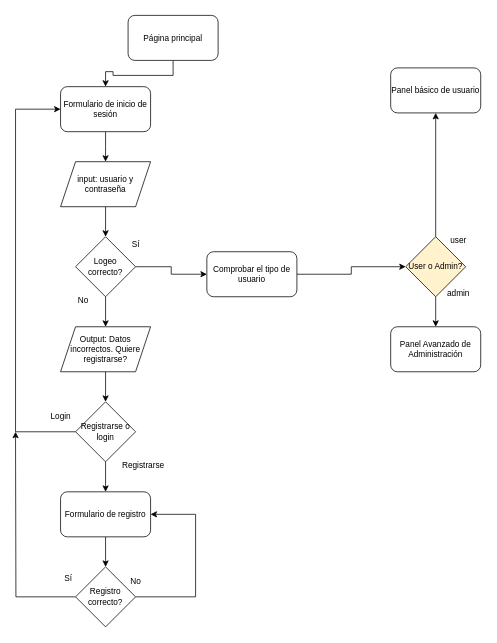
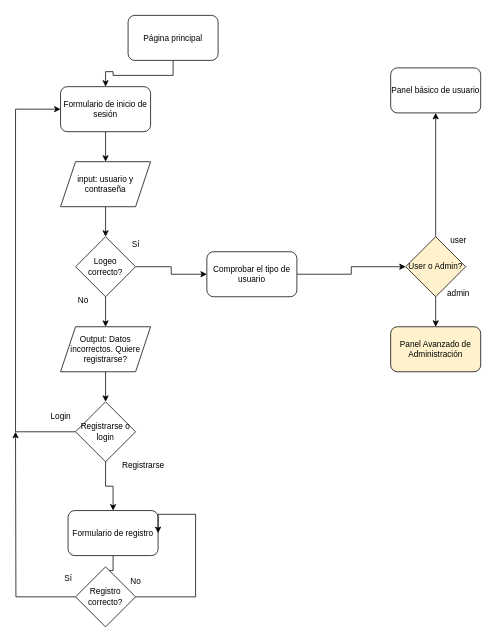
- <mxCell id="34" value="Panel Avanzado de Administración" style="rounded=1;whiteSpace=wrap;html=1;fontSize=11;" vertex="1" parent="1"><mxGeometry x="520" y="435" width="120" height="60" as="geometry" /></mxCell>
+ <mxCell id="34" value="Panel Avanzado de Administración" style="rounded=1;whiteSpace=wrap;html=1;fontSize=11;fillColor=#fff2cc;" vertex="1" parent="1"><mxGeometry x="520" y="435" width="120" height="60" as="geometry" /></mxCell>
- <mxCell id="21" value="Formulario de registro" style="whiteSpace=wrap;html=1;rounded=1;fontSize=11;" vertex="1" parent="1"><mxGeometry x="80" y="655" width="120" height="60" as="geometry" /></mxCell>
+ <mxCell id="21" value="Formulario de registro" style="whiteSpace=wrap;html=1;rounded=1;fontSize=11;" vertex="1" parent="1"><mxGeometry x="90" y="680" width="120" height="60" as="geometry" /></mxCell>
